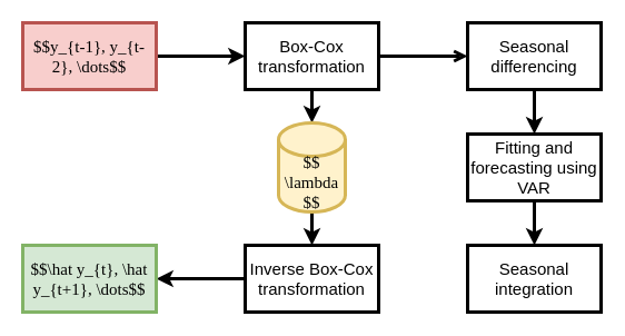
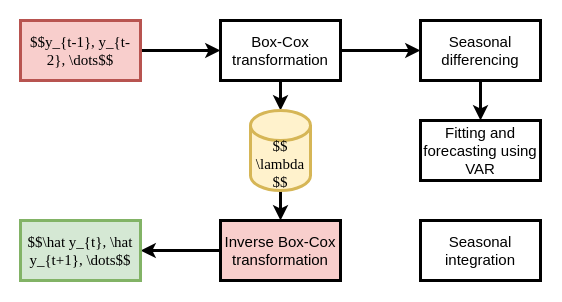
- <mxCell id="2" value="" style="edgeStyle=orthogonalEdgeStyle;rounded=0;orthogonalLoop=1;jettySize=auto;html=1;fontFamily=Georgia;fontSize=15;strokeWidth=3;endArrow=open;" parent="1" source="4" target="6" edge="1"><mxGeometry relative="1" as="geometry" /></mxCell>
+ <mxCell id="2" value="" style="edgeStyle=orthogonalEdgeStyle;rounded=0;orthogonalLoop=1;jettySize=auto;html=1;fontFamily=Georgia;fontSize=15;strokeWidth=3;" parent="1" source="4" target="6" edge="1"><mxGeometry relative="1" as="geometry" /></mxCell>
- <mxCell id="9" value="" style="edgeStyle=orthogonalEdgeStyle;rounded=0;orthogonalLoop=1;jettySize=auto;html=1;exitX=0.5;exitY=1;exitDx=0;exitDy=0;fontFamily=Georgia;fontSize=15;strokeWidth=3;" parent="1" source="10" target="11" edge="1"><mxGeometry relative="1" as="geometry" /></mxCell>
- <mxCell id="13" value="Inverse Box-Cox&lt;br style=&quot;font-size: 15px;&quot;&gt;transformation" style="rounded=0;whiteSpace=wrap;html=1;fontFamily=Helvetica;fontSize=15;strokeWidth=3;" parent="1" vertex="1"><mxGeometry x="220" y="220" width="120" height="60" as="geometry" /></mxCell>
+ <mxCell id="13" value="Inverse Box-Cox&lt;br style=&quot;font-size: 15px;&quot;&gt;transformation" style="rounded=0;whiteSpace=wrap;html=1;fontFamily=Helvetica;fontSize=15;strokeWidth=3;fillColor=#f8cecc;" parent="1" vertex="1"><mxGeometry x="220" y="220" width="120" height="60" as="geometry" /></mxCell>
